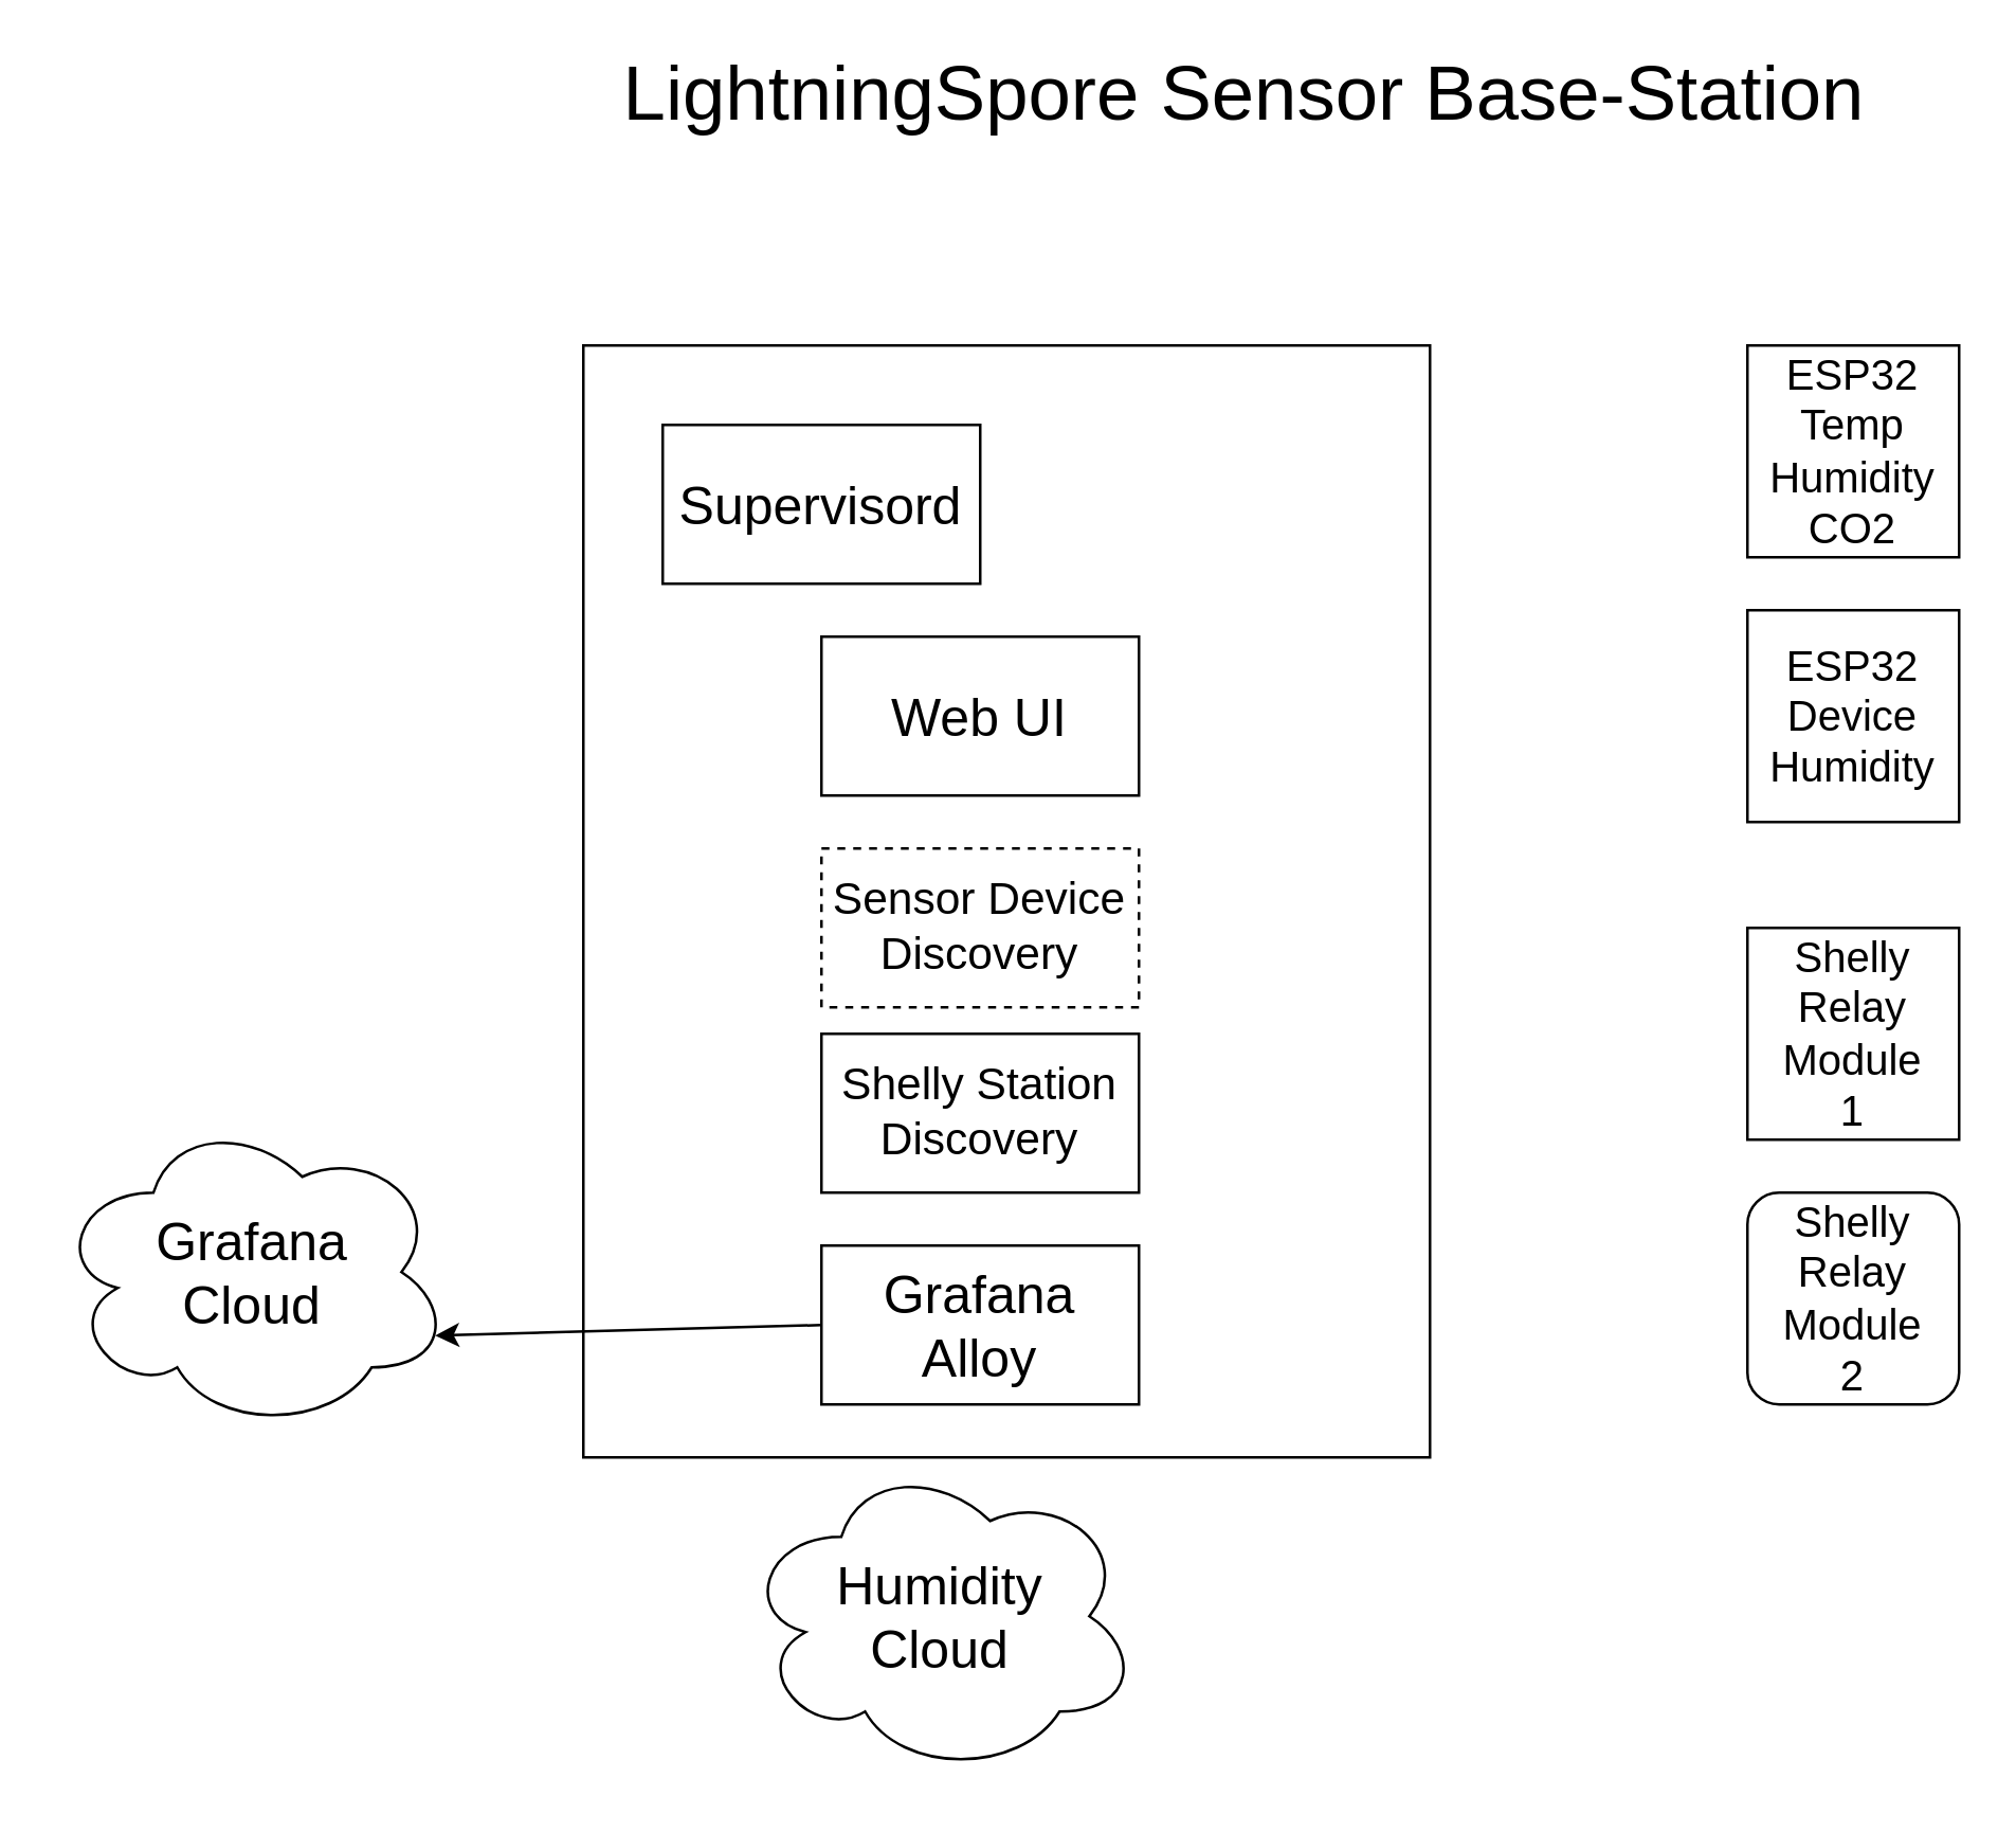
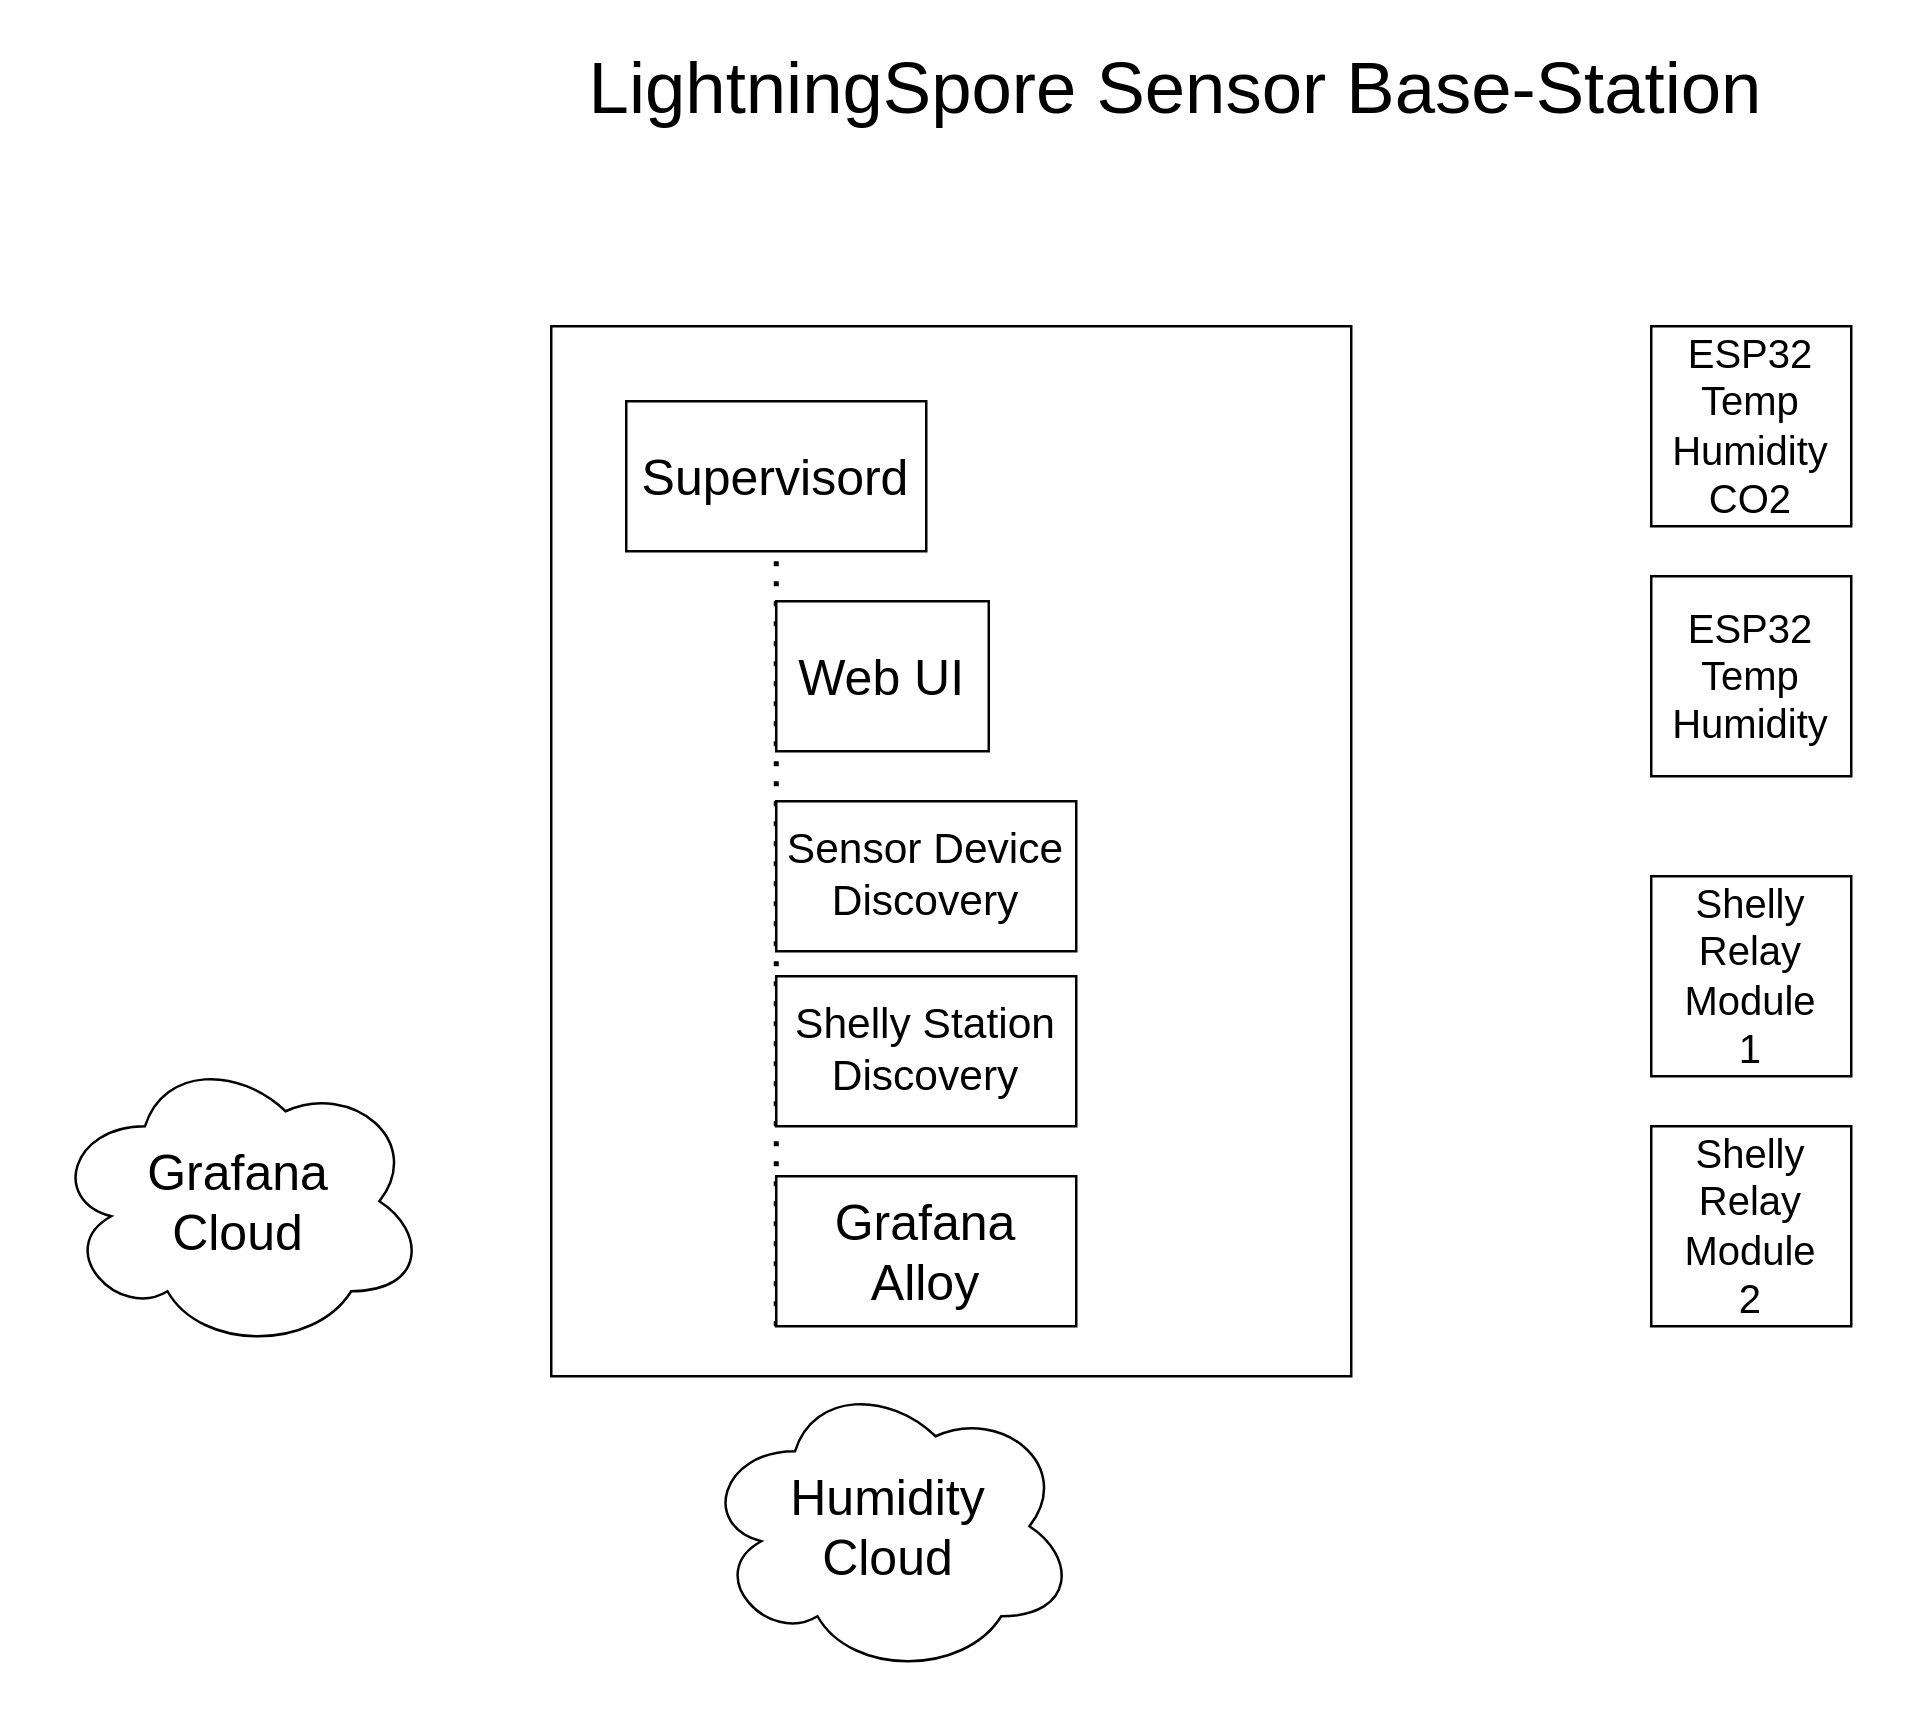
- <mxCell id="7" value="&lt;font style=&quot;font-size: 20px;&quot;&gt;Web UI&lt;/font&gt;" style="rounded=0;whiteSpace=wrap;html=1;" parent="1" vertex="1"><mxGeometry x="310" y="240" width="120" height="60" as="geometry" /></mxCell>
+ <mxCell id="7" value="&lt;font style=&quot;font-size: 20px;&quot;&gt;Web UI&lt;/font&gt;" style="rounded=0;whiteSpace=wrap;html=1;" parent="1" vertex="1"><mxGeometry x="310" y="240" width="85" height="60" as="geometry" /></mxCell>
- <mxCell id="11" value="&lt;font style=&quot;font-size: 16px;&quot;&gt;ESP32&lt;/font&gt;&lt;div style=&quot;font-size: 16px;&quot;&gt;&lt;font style=&quot;font-size: 16px;&quot;&gt;Device&lt;/font&gt;&lt;/div&gt;&lt;div style=&quot;font-size: 16px;&quot;&gt;&lt;font style=&quot;font-size: 16px;&quot;&gt;Humidity&lt;/font&gt;&lt;/div&gt;" style="whiteSpace=wrap;html=1;aspect=fixed;" parent="1" vertex="1"><mxGeometry x="660" y="230" width="80" height="80" as="geometry" /></mxCell>
+ <mxCell id="11" value="&lt;font style=&quot;font-size: 16px;&quot;&gt;ESP32&lt;/font&gt;&lt;div style=&quot;font-size: 16px;&quot;&gt;&lt;font style=&quot;font-size: 16px;&quot;&gt;Temp&lt;/font&gt;&lt;/div&gt;&lt;div style=&quot;font-size: 16px;&quot;&gt;&lt;font style=&quot;font-size: 16px;&quot;&gt;Humidity&lt;/font&gt;&lt;/div&gt;" style="whiteSpace=wrap;html=1;aspect=fixed;" parent="1" vertex="1"><mxGeometry x="660" y="230" width="80" height="80" as="geometry" /></mxCell>
- <mxCell id="8" value="&lt;font style=&quot;font-size: 17px;&quot;&gt;Sensor Device Discovery&lt;/font&gt;" style="rounded=0;whiteSpace=wrap;html=1;dashed=1;" parent="1" vertex="1"><mxGeometry x="310" y="320" width="120" height="60" as="geometry" /></mxCell>
+ <mxCell id="8" value="&lt;font style=&quot;font-size: 17px;&quot;&gt;Sensor Device Discovery&lt;/font&gt;" style="rounded=0;whiteSpace=wrap;html=1;" parent="1" vertex="1"><mxGeometry x="310" y="320" width="120" height="60" as="geometry" /></mxCell>
+ <mxCell id="6" value="" style="endArrow=none;dashed=1;html=1;dashPattern=1 3;strokeWidth=2;rounded=0;entryX=0.5;entryY=1;entryDx=0;entryDy=0;exitX=0;exitY=1;exitDx=0;exitDy=0;" parent="1" source="9" target="4" edge="1"><mxGeometry width="50" height="50" relative="1" as="geometry"><mxPoint x="310" y="470" as="sourcePoint" /><mxPoint x="630" y="300" as="targetPoint" /></mxGeometry></mxCell>
- <mxCell id="13" value="&lt;span style=&quot;font-size: 16px;&quot;&gt;Shelly&lt;/span&gt;&lt;div&gt;&lt;span style=&quot;font-size: 16px;&quot;&gt;Relay&lt;/span&gt;&lt;/div&gt;&lt;div&gt;&lt;span style=&quot;font-size: 16px;&quot;&gt;Module&lt;/span&gt;&lt;/div&gt;&lt;div&gt;&lt;span style=&quot;font-size: 16px;&quot;&gt;2&lt;/span&gt;&lt;/div&gt;" style="whiteSpace=wrap;html=1;aspect=fixed;rounded=1;" parent="1" vertex="1"><mxGeometry x="660" y="450" width="80" height="80" as="geometry" /></mxCell>
+ <mxCell id="13" value="&lt;span style=&quot;font-size: 16px;&quot;&gt;Shelly&lt;/span&gt;&lt;div&gt;&lt;span style=&quot;font-size: 16px;&quot;&gt;Relay&lt;/span&gt;&lt;/div&gt;&lt;div&gt;&lt;span style=&quot;font-size: 16px;&quot;&gt;Module&lt;/span&gt;&lt;/div&gt;&lt;div&gt;&lt;span style=&quot;font-size: 16px;&quot;&gt;2&lt;/span&gt;&lt;/div&gt;" style="whiteSpace=wrap;html=1;aspect=fixed;" parent="1" vertex="1"><mxGeometry x="660" y="450" width="80" height="80" as="geometry" /></mxCell>
- <mxCell id="16" value="" style="endArrow=classic;html=1;rounded=0;entryX=0.96;entryY=0.7;entryDx=0;entryDy=0;entryPerimeter=0;exitX=0;exitY=0.5;exitDx=0;exitDy=0;" edge="1" parent="1" source="9" target="15"><mxGeometry width="50" height="50" relative="1" as="geometry"><mxPoint x="410" y="410" as="sourcePoint" /><mxPoint x="460" y="360" as="targetPoint" /></mxGeometry></mxCell>
